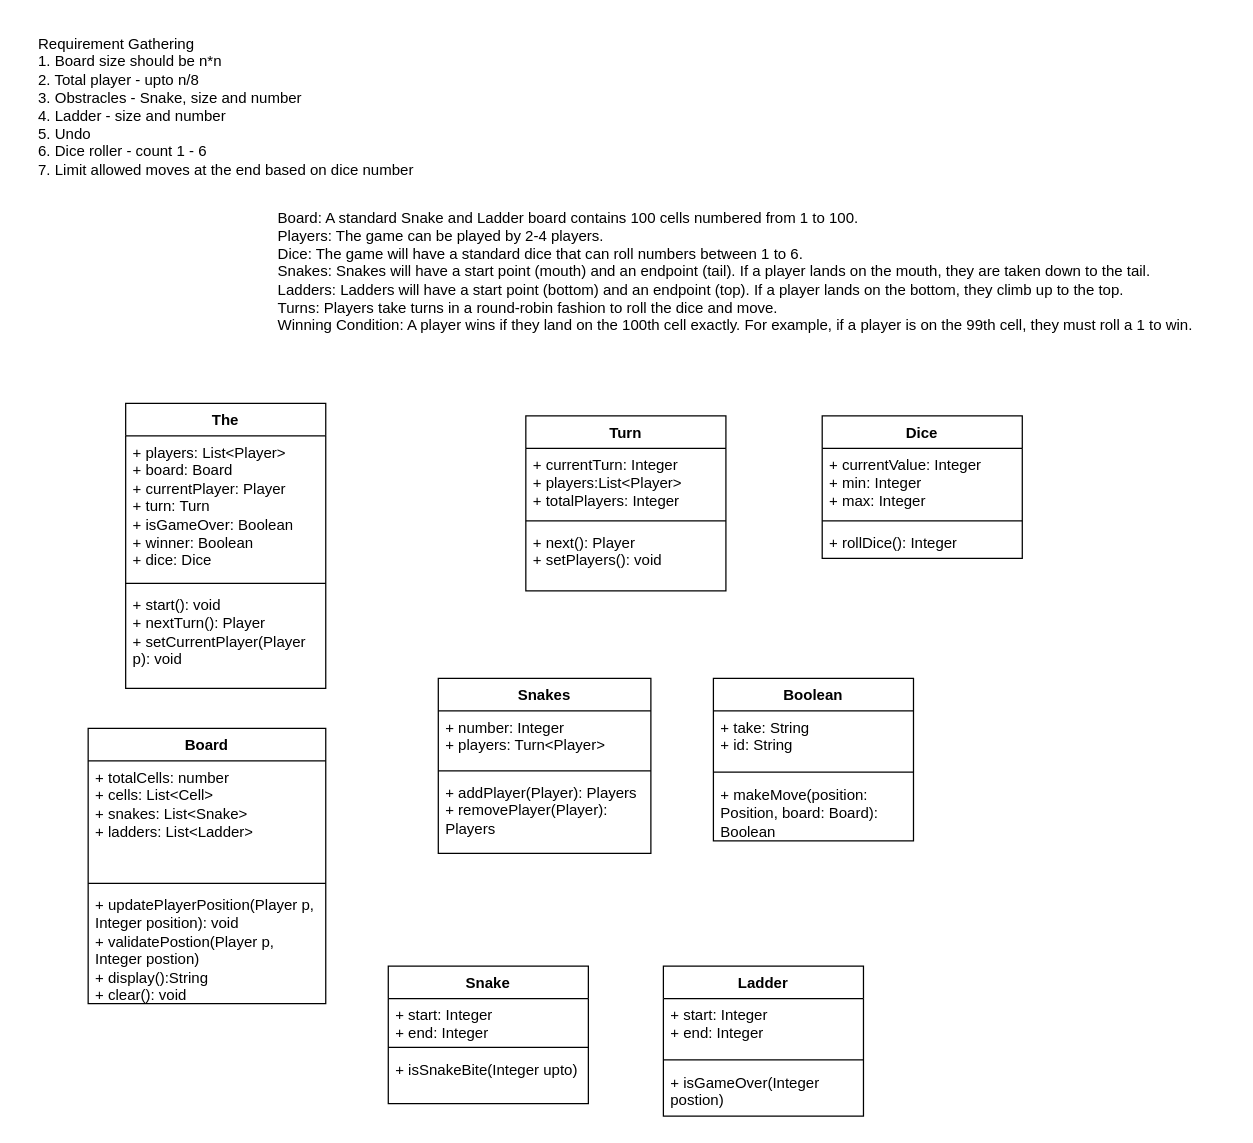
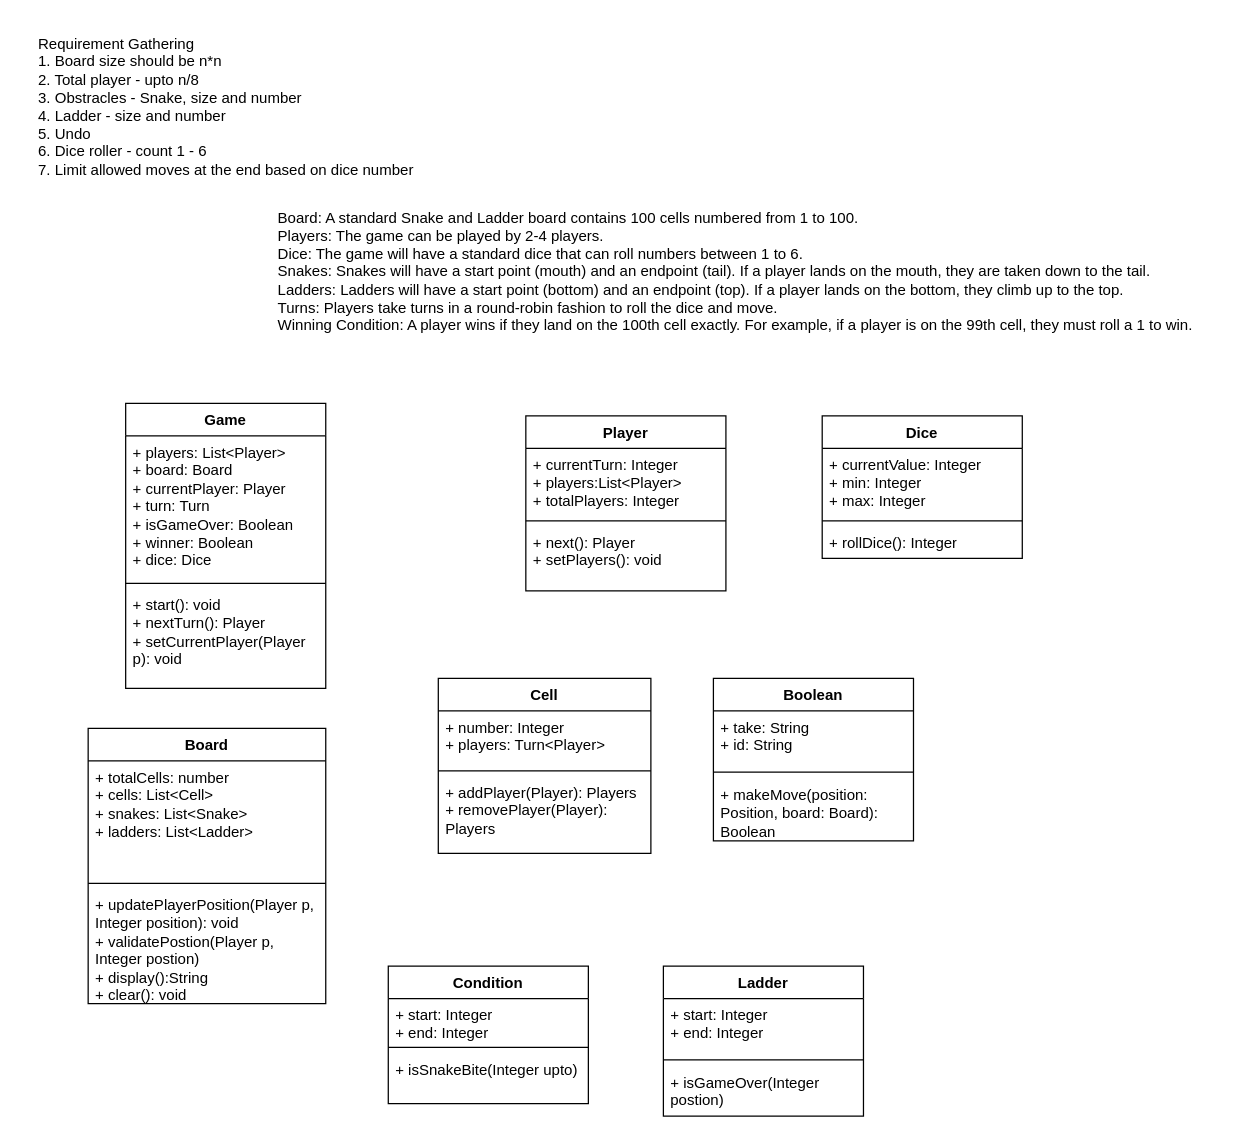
- <mxCell id="32" value="The" style="swimlane;fontStyle=1;align=center;verticalAlign=top;childLayout=stackLayout;horizontal=1;startSize=26;horizontalStack=0;resizeParent=1;resizeParentMax=0;resizeLast=0;collapsible=1;marginBottom=0;whiteSpace=wrap;html=1;" parent="1" vertex="1"><mxGeometry x="100" y="322" width="160" height="228" as="geometry" /></mxCell>
+ <mxCell id="32" value="Game" style="swimlane;fontStyle=1;align=center;verticalAlign=top;childLayout=stackLayout;horizontal=1;startSize=26;horizontalStack=0;resizeParent=1;resizeParentMax=0;resizeLast=0;collapsible=1;marginBottom=0;whiteSpace=wrap;html=1;" parent="1" vertex="1"><mxGeometry x="100" y="322" width="160" height="228" as="geometry" /></mxCell>
- <mxCell id="24" value="Turn" style="swimlane;fontStyle=1;align=center;verticalAlign=top;childLayout=stackLayout;horizontal=1;startSize=26;horizontalStack=0;resizeParent=1;resizeParentMax=0;resizeLast=0;collapsible=1;marginBottom=0;whiteSpace=wrap;html=1;" parent="1" vertex="1"><mxGeometry x="420" y="332" width="160" height="140" as="geometry" /></mxCell>
+ <mxCell id="24" value="Player" style="swimlane;fontStyle=1;align=center;verticalAlign=top;childLayout=stackLayout;horizontal=1;startSize=26;horizontalStack=0;resizeParent=1;resizeParentMax=0;resizeLast=0;collapsible=1;marginBottom=0;whiteSpace=wrap;html=1;" parent="1" vertex="1"><mxGeometry x="420" y="332" width="160" height="140" as="geometry" /></mxCell>
- <mxCell id="8" value="Snakes" style="swimlane;fontStyle=1;align=center;verticalAlign=top;childLayout=stackLayout;horizontal=1;startSize=26;horizontalStack=0;resizeParent=1;resizeParentMax=0;resizeLast=0;collapsible=1;marginBottom=0;whiteSpace=wrap;html=1;" parent="1" vertex="1"><mxGeometry x="350" y="542" width="170" height="140" as="geometry" /></mxCell>
+ <mxCell id="8" value="Cell" style="swimlane;fontStyle=1;align=center;verticalAlign=top;childLayout=stackLayout;horizontal=1;startSize=26;horizontalStack=0;resizeParent=1;resizeParentMax=0;resizeLast=0;collapsible=1;marginBottom=0;whiteSpace=wrap;html=1;" parent="1" vertex="1"><mxGeometry x="350" y="542" width="170" height="140" as="geometry" /></mxCell>
- <mxCell id="16" value="Snake" style="swimlane;fontStyle=1;align=center;verticalAlign=top;childLayout=stackLayout;horizontal=1;startSize=26;horizontalStack=0;resizeParent=1;resizeParentMax=0;resizeLast=0;collapsible=1;marginBottom=0;whiteSpace=wrap;html=1;" parent="1" vertex="1"><mxGeometry x="310" y="772" width="160" height="110" as="geometry" /></mxCell>
+ <mxCell id="16" value="Condition" style="swimlane;fontStyle=1;align=center;verticalAlign=top;childLayout=stackLayout;horizontal=1;startSize=26;horizontalStack=0;resizeParent=1;resizeParentMax=0;resizeLast=0;collapsible=1;marginBottom=0;whiteSpace=wrap;html=1;" parent="1" vertex="1"><mxGeometry x="310" y="772" width="160" height="110" as="geometry" /></mxCell>
